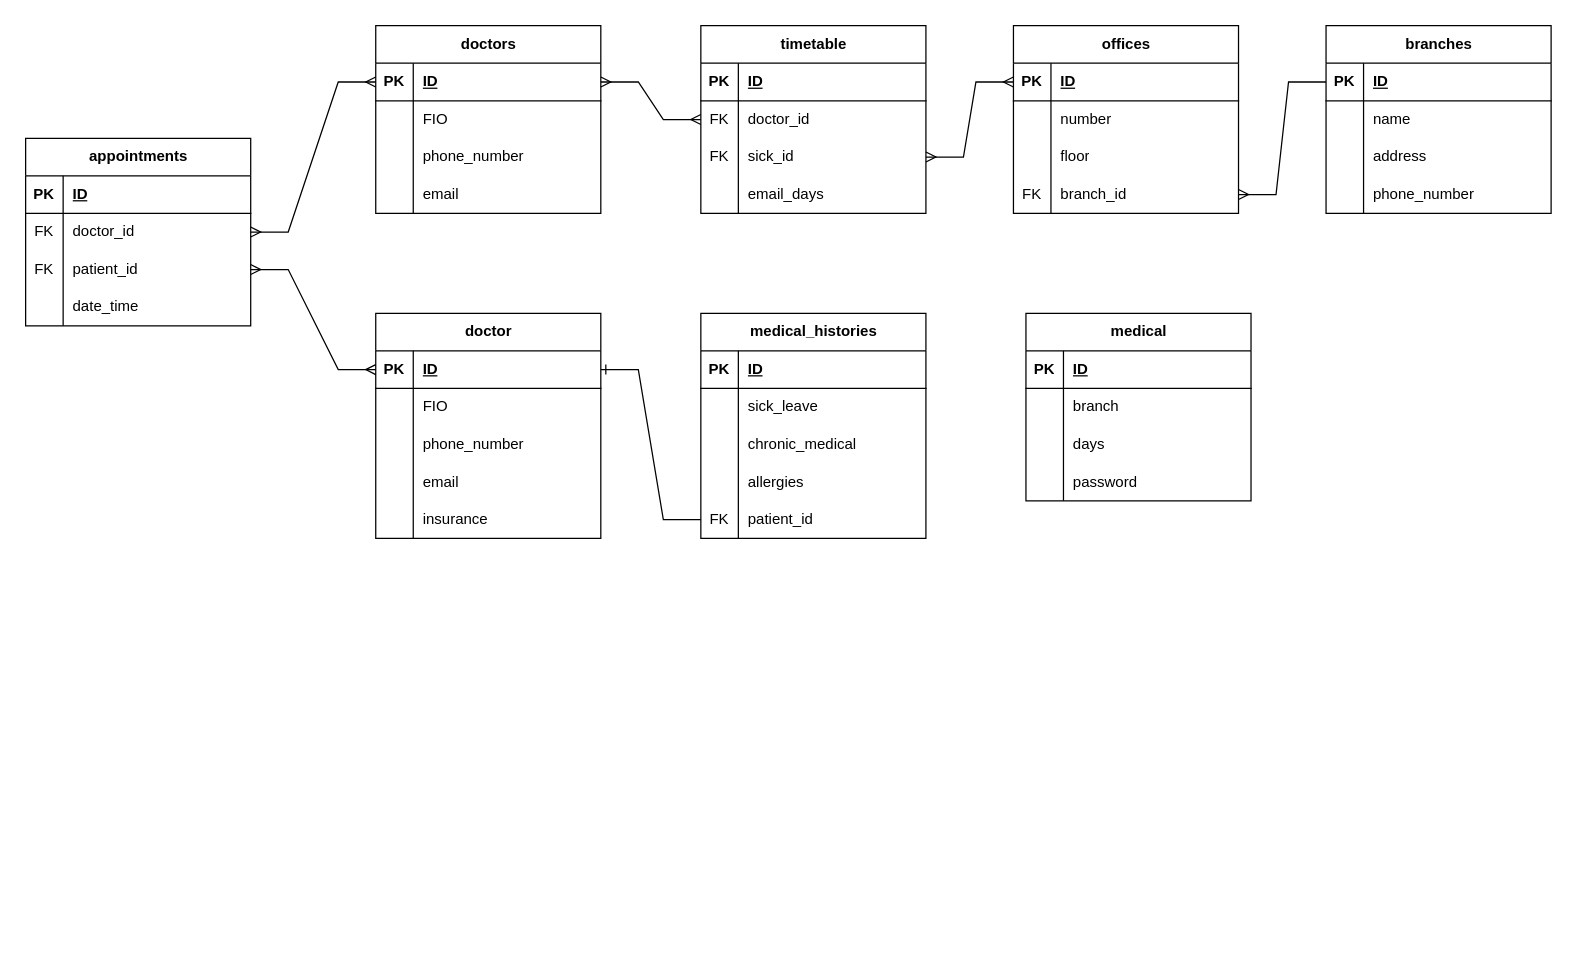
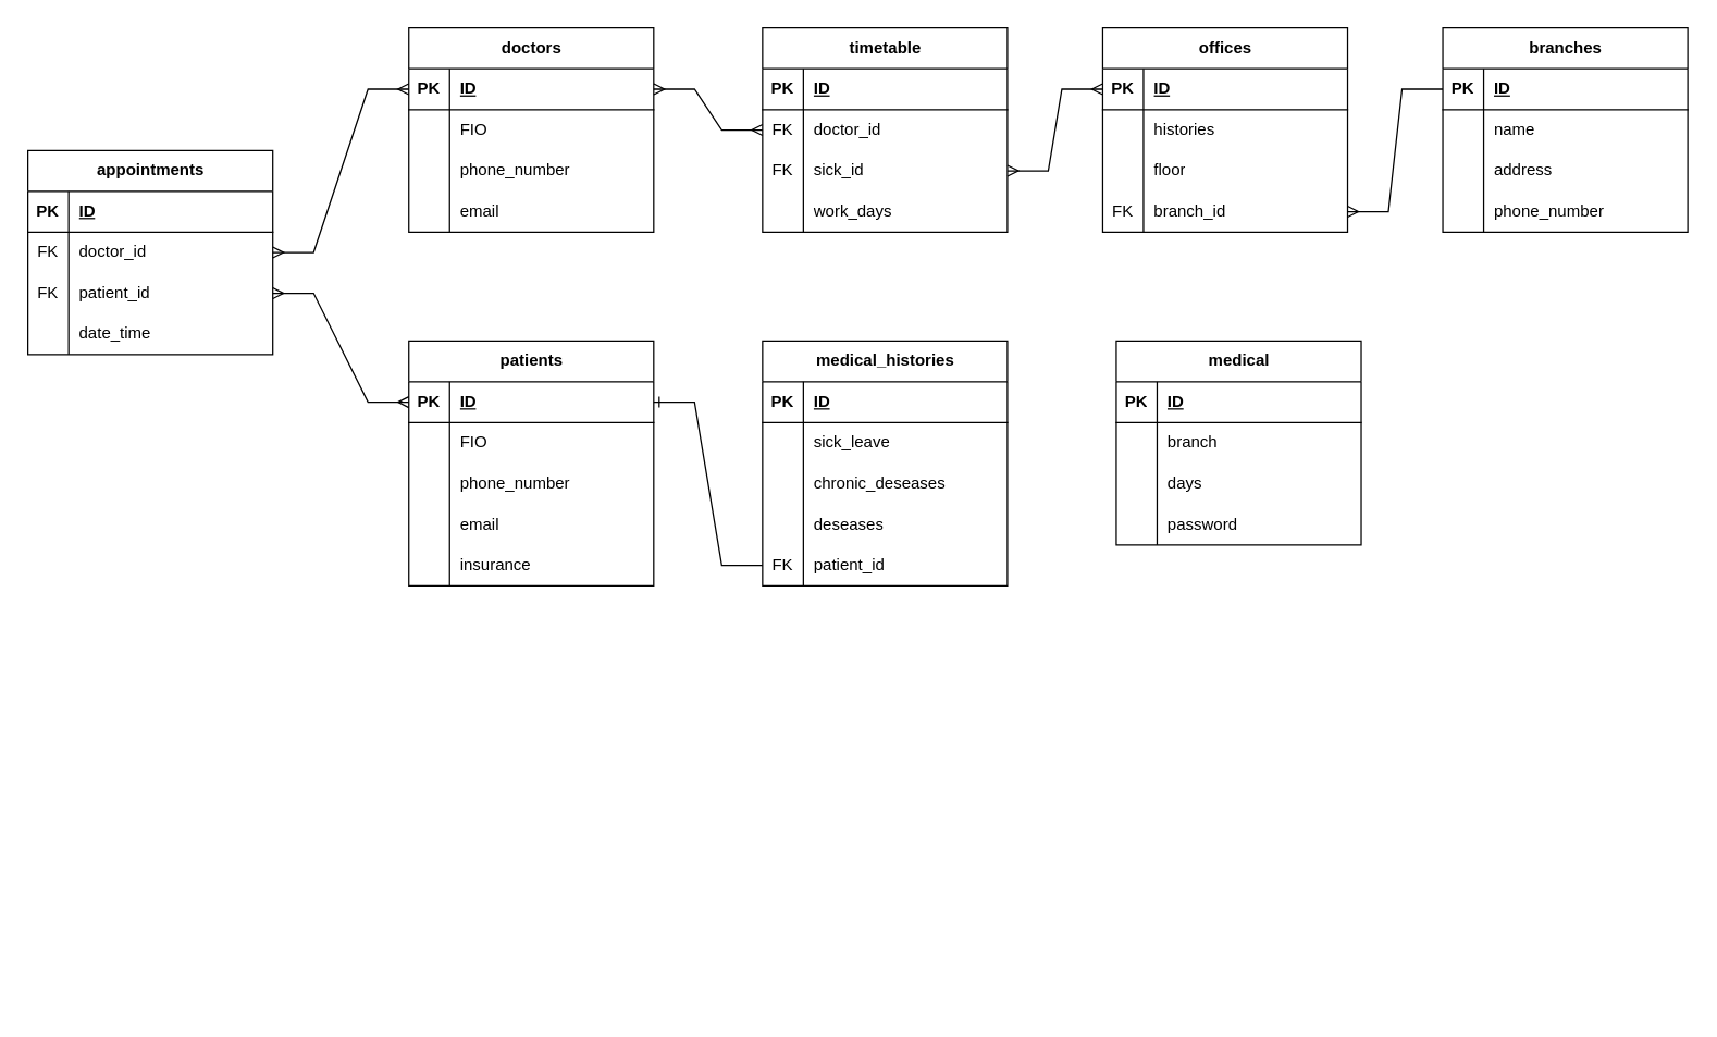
- <mxCell id="50" value="&lt;div&gt;number&lt;/div&gt;" style="shape=partialRectangle;connectable=0;fillColor=none;top=0;left=0;bottom=0;right=0;align=left;spacingLeft=6;overflow=hidden;whiteSpace=wrap;html=1;" parent="48" vertex="1"><mxGeometry x="30" width="150" height="30" as="geometry"><mxRectangle width="150" height="30" as="alternateBounds" /></mxGeometry></mxCell>
+ <mxCell id="50" value="&lt;div&gt;histories&lt;/div&gt;" style="shape=partialRectangle;connectable=0;fillColor=none;top=0;left=0;bottom=0;right=0;align=left;spacingLeft=6;overflow=hidden;whiteSpace=wrap;html=1;" parent="48" vertex="1"><mxGeometry x="30" width="150" height="30" as="geometry"><mxRectangle width="150" height="30" as="alternateBounds" /></mxGeometry></mxCell>
- <mxCell id="82" value="email_days" style="shape=partialRectangle;connectable=0;fillColor=none;top=0;left=0;bottom=0;right=0;align=left;spacingLeft=6;overflow=hidden;whiteSpace=wrap;html=1;" parent="80" vertex="1"><mxGeometry x="30" width="150" height="30" as="geometry"><mxRectangle width="150" height="30" as="alternateBounds" /></mxGeometry></mxCell>
+ <mxCell id="82" value="work_days" style="shape=partialRectangle;connectable=0;fillColor=none;top=0;left=0;bottom=0;right=0;align=left;spacingLeft=6;overflow=hidden;whiteSpace=wrap;html=1;" parent="80" vertex="1"><mxGeometry x="30" width="150" height="30" as="geometry"><mxRectangle width="150" height="30" as="alternateBounds" /></mxGeometry></mxCell>
- <mxCell id="2" value="doctor" style="shape=table;startSize=30;container=1;collapsible=1;childLayout=tableLayout;fixedRows=1;rowLines=0;fontStyle=1;align=center;resizeLast=1;html=1;" parent="1" vertex="1"><mxGeometry x="300" y="250" width="180" height="180" as="geometry" /></mxCell>
+ <mxCell id="2" value="patients" style="shape=table;startSize=30;container=1;collapsible=1;childLayout=tableLayout;fixedRows=1;rowLines=0;fontStyle=1;align=center;resizeLast=1;html=1;" parent="1" vertex="1"><mxGeometry x="300" y="250" width="180" height="180" as="geometry" /></mxCell>
- <mxCell id="110" value="chronic_medical" style="shape=partialRectangle;connectable=0;fillColor=none;top=0;left=0;bottom=0;right=0;align=left;spacingLeft=6;overflow=hidden;whiteSpace=wrap;html=1;" vertex="1" parent="108"><mxGeometry x="30" width="150" height="30" as="geometry"><mxRectangle width="150" height="30" as="alternateBounds" /></mxGeometry></mxCell>
+ <mxCell id="110" value="chronic_deseases" style="shape=partialRectangle;connectable=0;fillColor=none;top=0;left=0;bottom=0;right=0;align=left;spacingLeft=6;overflow=hidden;whiteSpace=wrap;html=1;" vertex="1" parent="108"><mxGeometry x="30" width="150" height="30" as="geometry"><mxRectangle width="150" height="30" as="alternateBounds" /></mxGeometry></mxCell>
- <mxCell id="113" value="allergies" style="shape=partialRectangle;connectable=0;fillColor=none;top=0;left=0;bottom=0;right=0;align=left;spacingLeft=6;overflow=hidden;whiteSpace=wrap;html=1;" vertex="1" parent="111"><mxGeometry x="30" width="150" height="30" as="geometry"><mxRectangle width="150" height="30" as="alternateBounds" /></mxGeometry></mxCell>
+ <mxCell id="113" value="deseases" style="shape=partialRectangle;connectable=0;fillColor=none;top=0;left=0;bottom=0;right=0;align=left;spacingLeft=6;overflow=hidden;whiteSpace=wrap;html=1;" vertex="1" parent="111"><mxGeometry x="30" width="150" height="30" as="geometry"><mxRectangle width="150" height="30" as="alternateBounds" /></mxGeometry></mxCell>
